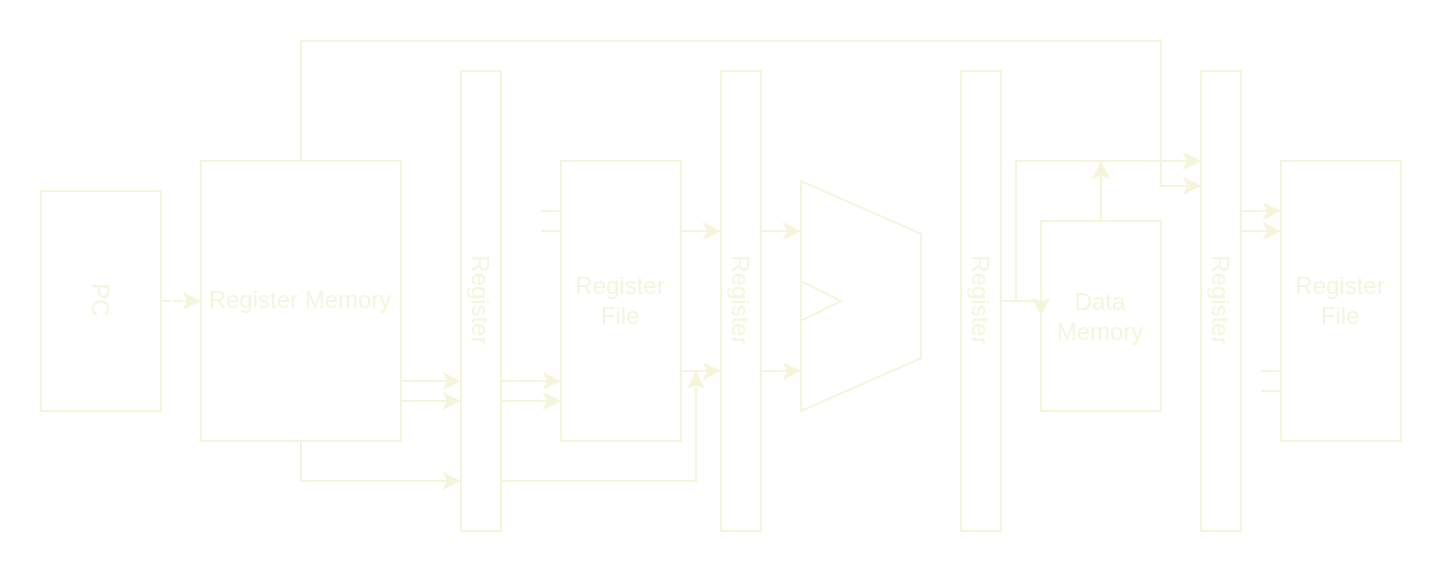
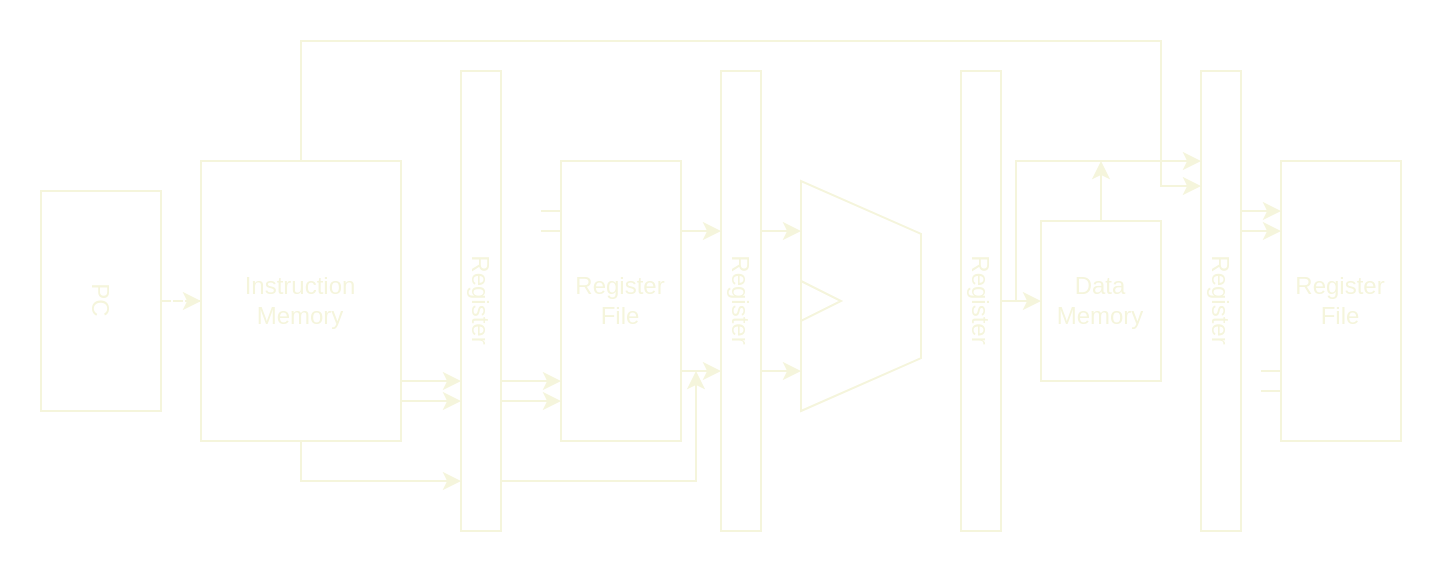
- <mxCell id="4" value="Register Memory" style="rounded=0;whiteSpace=wrap;html=1;fillColor=none;strokeColor=#F5F5DC;fontColor=#F5F5DC;" vertex="1" parent="1"><mxGeometry x="100" y="80" width="100" height="140" as="geometry" /></mxCell>
+ <mxCell id="4" value="Instruction Memory" style="rounded=0;whiteSpace=wrap;html=1;fillColor=none;strokeColor=#F5F5DC;fontColor=#F5F5DC;" vertex="1" parent="1"><mxGeometry x="100" y="80" width="100" height="140" as="geometry" /></mxCell>
- <mxCell id="12" value="Data Memory" style="rounded=0;whiteSpace=wrap;html=1;fillColor=none;strokeColor=#F5F5DC;fontColor=#F5F5DC;" vertex="1" parent="1"><mxGeometry x="520" y="110" width="60" height="95" as="geometry" /></mxCell>
+ <mxCell id="12" value="Data Memory" style="rounded=0;whiteSpace=wrap;html=1;fillColor=none;strokeColor=#F5F5DC;fontColor=#F5F5DC;" vertex="1" parent="1"><mxGeometry x="520" y="110" width="60" height="80" as="geometry" /></mxCell>
